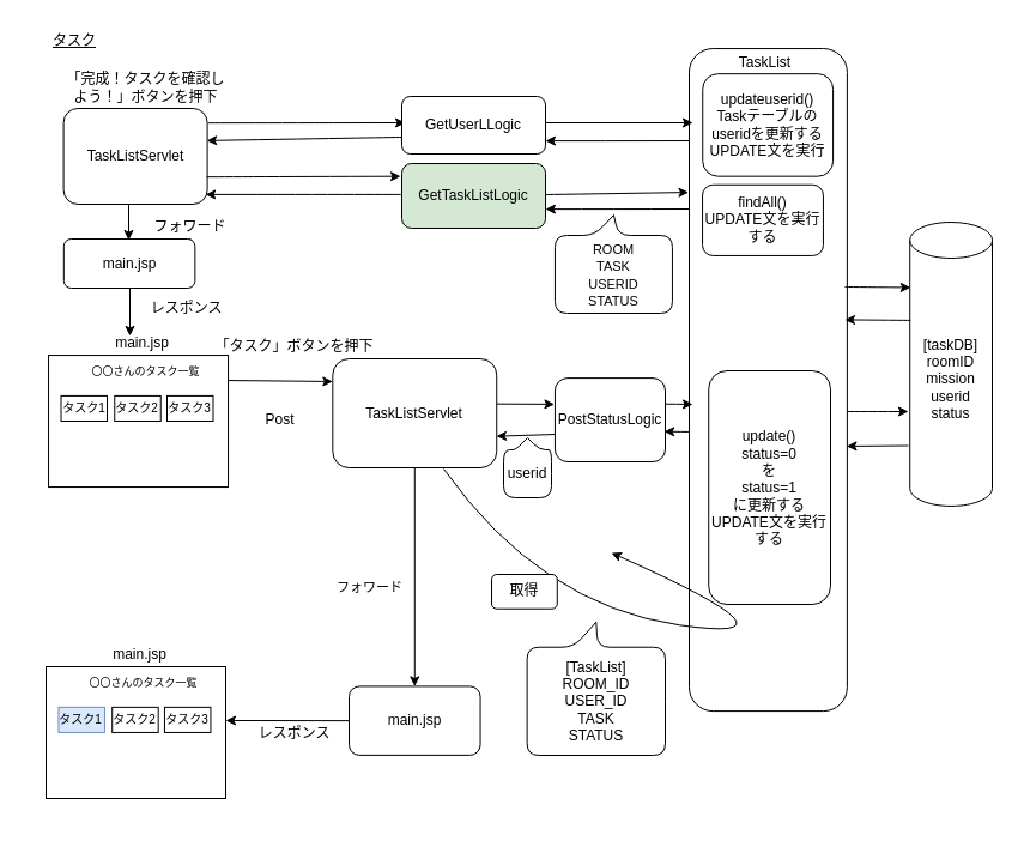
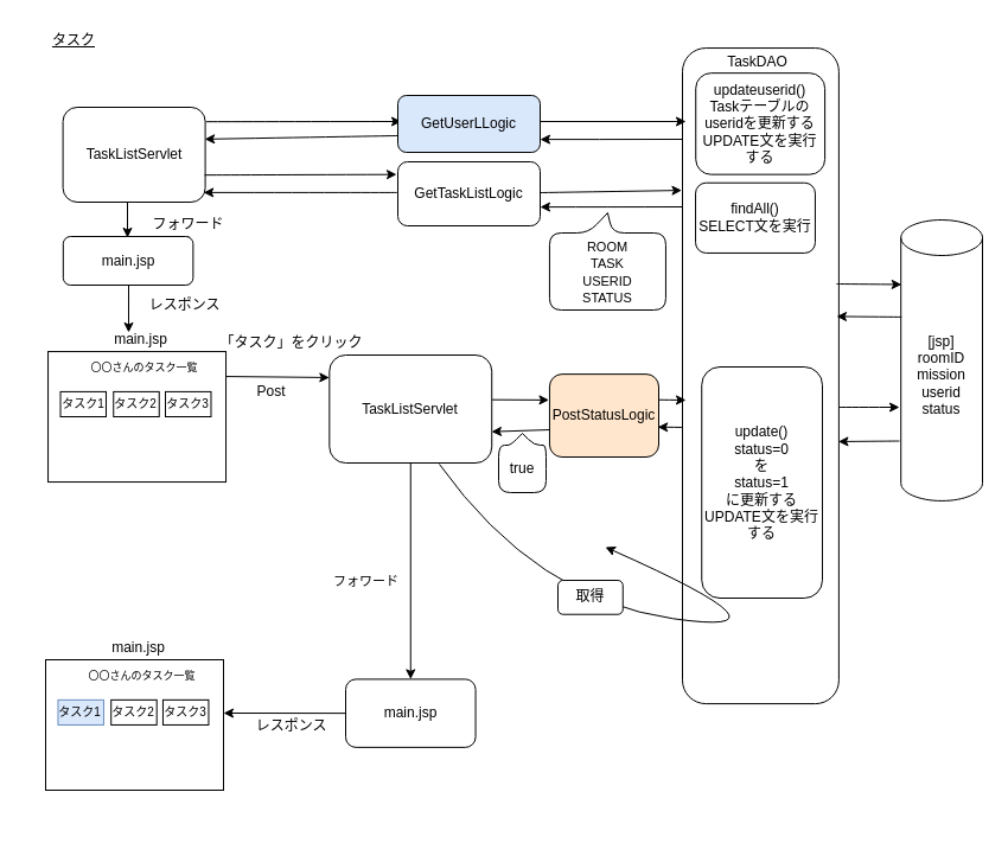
- <mxCell id="12" value="&lt;font style=&quot;font-size: 12px&quot;&gt;TaskList&lt;/font&gt;" style="text;html=1;align=center;verticalAlign=middle;resizable=0;points=[];autosize=1;strokeColor=none;fillColor=none;fontSize=10;" parent="8" vertex="1"><mxGeometry x="37.763" y="22.152" width="70" height="20" as="geometry" /></mxCell>
+ <mxCell id="12" value="&lt;font style=&quot;font-size: 12px&quot;&gt;TaskDAO&lt;/font&gt;" style="text;html=1;align=center;verticalAlign=middle;resizable=0;points=[];autosize=1;strokeColor=none;fillColor=none;fontSize=10;" parent="8" vertex="1"><mxGeometry x="37.763" y="22.152" width="70" height="20" as="geometry" /></mxCell>
- <mxCell id="28" value="&lt;font style=&quot;font-size: 12px&quot;&gt;「完成！タスクを確認しよう！」ボタンを押下&lt;br style=&quot;font-size: 12px&quot;&gt;&lt;/font&gt;" style="text;html=1;strokeColor=none;fillColor=none;align=center;verticalAlign=middle;whiteSpace=wrap;rounded=0;fontSize=12;" parent="1" vertex="1"><mxGeometry x="52.82" y="55.74" width="137.35" height="34.26" as="geometry" /></mxCell>
- <mxCell id="33" value="GetUserLLogic" style="rounded=1;whiteSpace=wrap;html=1;" parent="1" vertex="1"><mxGeometry x="335" y="80" width="120" height="48" as="geometry" /></mxCell>
+ <mxCell id="33" value="GetUserLLogic" style="rounded=1;whiteSpace=wrap;html=1;fillColor=#dae8fc;" parent="1" vertex="1"><mxGeometry x="335" y="80" width="120" height="48" as="geometry" /></mxCell>
- <mxCell id="15" value="updateuserid()&lt;br&gt;Taskテーブルの&lt;br&gt;useridを更新する&lt;br&gt;UPDATE文を実行" style="rounded=1;whiteSpace=wrap;html=1;" vertex="1" parent="8"><mxGeometry x="21.24" y="41.157" width="108.86" height="85.513" as="geometry" /></mxCell>
+ <mxCell id="15" value="updateuserid()&lt;br&gt;Taskテーブルの&lt;br&gt;useridを更新する&lt;br&gt;UPDATE文を実行する" style="rounded=1;whiteSpace=wrap;html=1;" vertex="1" parent="8"><mxGeometry x="21.24" y="41.157" width="108.86" height="85.513" as="geometry" /></mxCell>
- <mxCell id="46" value="GetTaskListLogic" style="rounded=1;whiteSpace=wrap;html=1;fillColor=#d5e8d4;" vertex="1" parent="1"><mxGeometry x="335" y="136" width="120" height="54" as="geometry" /></mxCell>
+ <mxCell id="46" value="GetTaskListLogic" style="rounded=1;whiteSpace=wrap;html=1;" vertex="1" parent="1"><mxGeometry x="335" y="136" width="120" height="54" as="geometry" /></mxCell>
- <mxCell id="13" value="findAll()&lt;br&gt;UPDATE文を実行する" style="rounded=1;whiteSpace=wrap;html=1;" parent="8" vertex="1"><mxGeometry x="21.048" y="133.738" width="100.897" height="59.198" as="geometry" /></mxCell>
+ <mxCell id="13" value="findAll()&lt;br&gt;SELECT文を実行" style="rounded=1;whiteSpace=wrap;html=1;" parent="8" vertex="1"><mxGeometry x="21.048" y="133.738" width="100.897" height="59.198" as="geometry" /></mxCell>
- <mxCell id="34" value="「タスク」ボタンを押下" style="text;html=1;align=center;verticalAlign=middle;resizable=0;points=[];autosize=1;strokeColor=none;fillColor=none;" parent="1" vertex="1"><mxGeometry x="175.037" y="278.998" width="140" height="20" as="geometry" /></mxCell>
+ <mxCell id="34" value="「タスク」をクリック" style="text;html=1;align=center;verticalAlign=middle;resizable=0;points=[];autosize=1;strokeColor=none;fillColor=none;" parent="1" vertex="1"><mxGeometry x="175.037" y="278.998" width="140" height="20" as="geometry" /></mxCell>
- <mxCell id="7" value="&lt;font style=&quot;font-size: 12px&quot;&gt;[taskDB]&lt;br&gt;roomID&lt;br&gt;mission&lt;br&gt;userid&lt;br&gt;status&lt;/font&gt;" style="shape=cylinder3;whiteSpace=wrap;html=1;boundedLbl=1;backgroundOutline=1;size=15;rounded=1;fontSize=10;fillColor=#FFFFFF;align=center;" parent="1" vertex="1"><mxGeometry x="759.23" y="185" width="68.77" height="236.95" as="geometry" /></mxCell>
+ <mxCell id="7" value="&lt;font style=&quot;font-size: 12px&quot;&gt;[jsp]&lt;br&gt;roomID&lt;br&gt;mission&lt;br&gt;userid&lt;br&gt;status&lt;/font&gt;" style="shape=cylinder3;whiteSpace=wrap;html=1;boundedLbl=1;backgroundOutline=1;size=15;rounded=1;fontSize=10;fillColor=#FFFFFF;align=center;" parent="1" vertex="1"><mxGeometry x="759.23" y="185" width="68.77" height="236.95" as="geometry" /></mxCell>
- <mxCell id="53" value="Post" style="text;html=1;align=center;verticalAlign=middle;resizable=0;points=[];autosize=1;strokeColor=none;fillColor=none;fontSize=12;" vertex="1" parent="1"><mxGeometry x="213" y="340" width="40" height="20" as="geometry" /></mxCell>
+ <mxCell id="53" value="Post" style="text;html=1;align=center;verticalAlign=middle;resizable=0;points=[];autosize=1;strokeColor=none;fillColor=none;fontSize=12;" vertex="1" parent="1"><mxGeometry x="208" y="320" width="40" height="20" as="geometry" /></mxCell>
- <mxCell id="37" value="PostStatusLogic" style="rounded=1;whiteSpace=wrap;html=1;fillColor=#FFFFFF;" parent="1" vertex="1"><mxGeometry x="462.95" y="315.11" width="92.05" height="69.89" as="geometry" /></mxCell>
+ <mxCell id="37" value="PostStatusLogic" style="rounded=1;whiteSpace=wrap;html=1;fillColor=#ffe6cc;" parent="1" vertex="1"><mxGeometry x="462.95" y="315.11" width="92.05" height="69.89" as="geometry" /></mxCell>
- <mxCell id="38" value="userid" style="shape=callout;whiteSpace=wrap;html=1;perimeter=calloutPerimeter;fontFamily=Helvetica;fontSize=12;fontColor=rgba(0, 0, 0, 1);align=center;gradientColor=none;position2=0.5;size=10;position=0.25;direction=west;rounded=1;" parent="1" vertex="1"><mxGeometry x="420" y="365" width="40" height="50" as="geometry" /></mxCell>
+ <mxCell id="38" value="true" style="shape=callout;whiteSpace=wrap;html=1;perimeter=calloutPerimeter;fontFamily=Helvetica;fontSize=12;fontColor=rgba(0, 0, 0, 1);align=center;gradientColor=none;position2=0.5;size=10;position=0.25;direction=west;rounded=1;" parent="1" vertex="1"><mxGeometry x="420" y="365" width="40" height="50" as="geometry" /></mxCell>
- <mxCell id="40" value="取得" style="rounded=1;whiteSpace=wrap;html=1;fillColor=#FFFFFF;" parent="1" vertex="1"><mxGeometry x="409.999" y="478.999" width="54.768" height="28.721" as="geometry" /></mxCell>
+ <mxCell id="40" value="取得" style="rounded=1;whiteSpace=wrap;html=1;fillColor=#FFFFFF;" parent="1" vertex="1"><mxGeometry x="469.999" y="488.999" width="54.768" height="28.721" as="geometry" /></mxCell>
- <mxCell id="25" value="&lt;font style=&quot;font-size: 12px&quot;&gt;[TaskList]&lt;br&gt;ROOM_ID&lt;br style=&quot;font-size: 12px&quot;&gt;USER_ID&lt;br style=&quot;font-size: 12px&quot;&gt;&lt;span id=&quot;docs-internal-guid-7507b52c-7fff-7954-a0cc-7d230b7ff9f3&quot; style=&quot;font-size: 12px&quot;&gt;&lt;span style=&quot;font-family: &amp;#34;arial&amp;#34; ; background-color: transparent ; vertical-align: baseline ; font-size: 12px&quot;&gt;TASK&lt;br style=&quot;font-size: 12px&quot;&gt;&lt;span style=&quot;font-family: &amp;#34;helvetica&amp;#34; ; font-size: 12px&quot;&gt;STATUS&lt;/span&gt;&lt;br style=&quot;font-size: 12px&quot;&gt;&lt;/span&gt;&lt;/span&gt;&lt;/font&gt;" style="shape=callout;whiteSpace=wrap;html=1;perimeter=calloutPerimeter;fontFamily=Helvetica;fontSize=12;fontColor=rgba(0, 0, 0, 1);align=center;strokeColor=rgba(0, 0, 0, 1);fillColor=#FFFFFF;direction=west;rounded=1;size=21;position=0.49;" parent="1" vertex="1"><mxGeometry x="439.61" y="518.72" width="115.39" height="111.28" as="geometry" /></mxCell>
